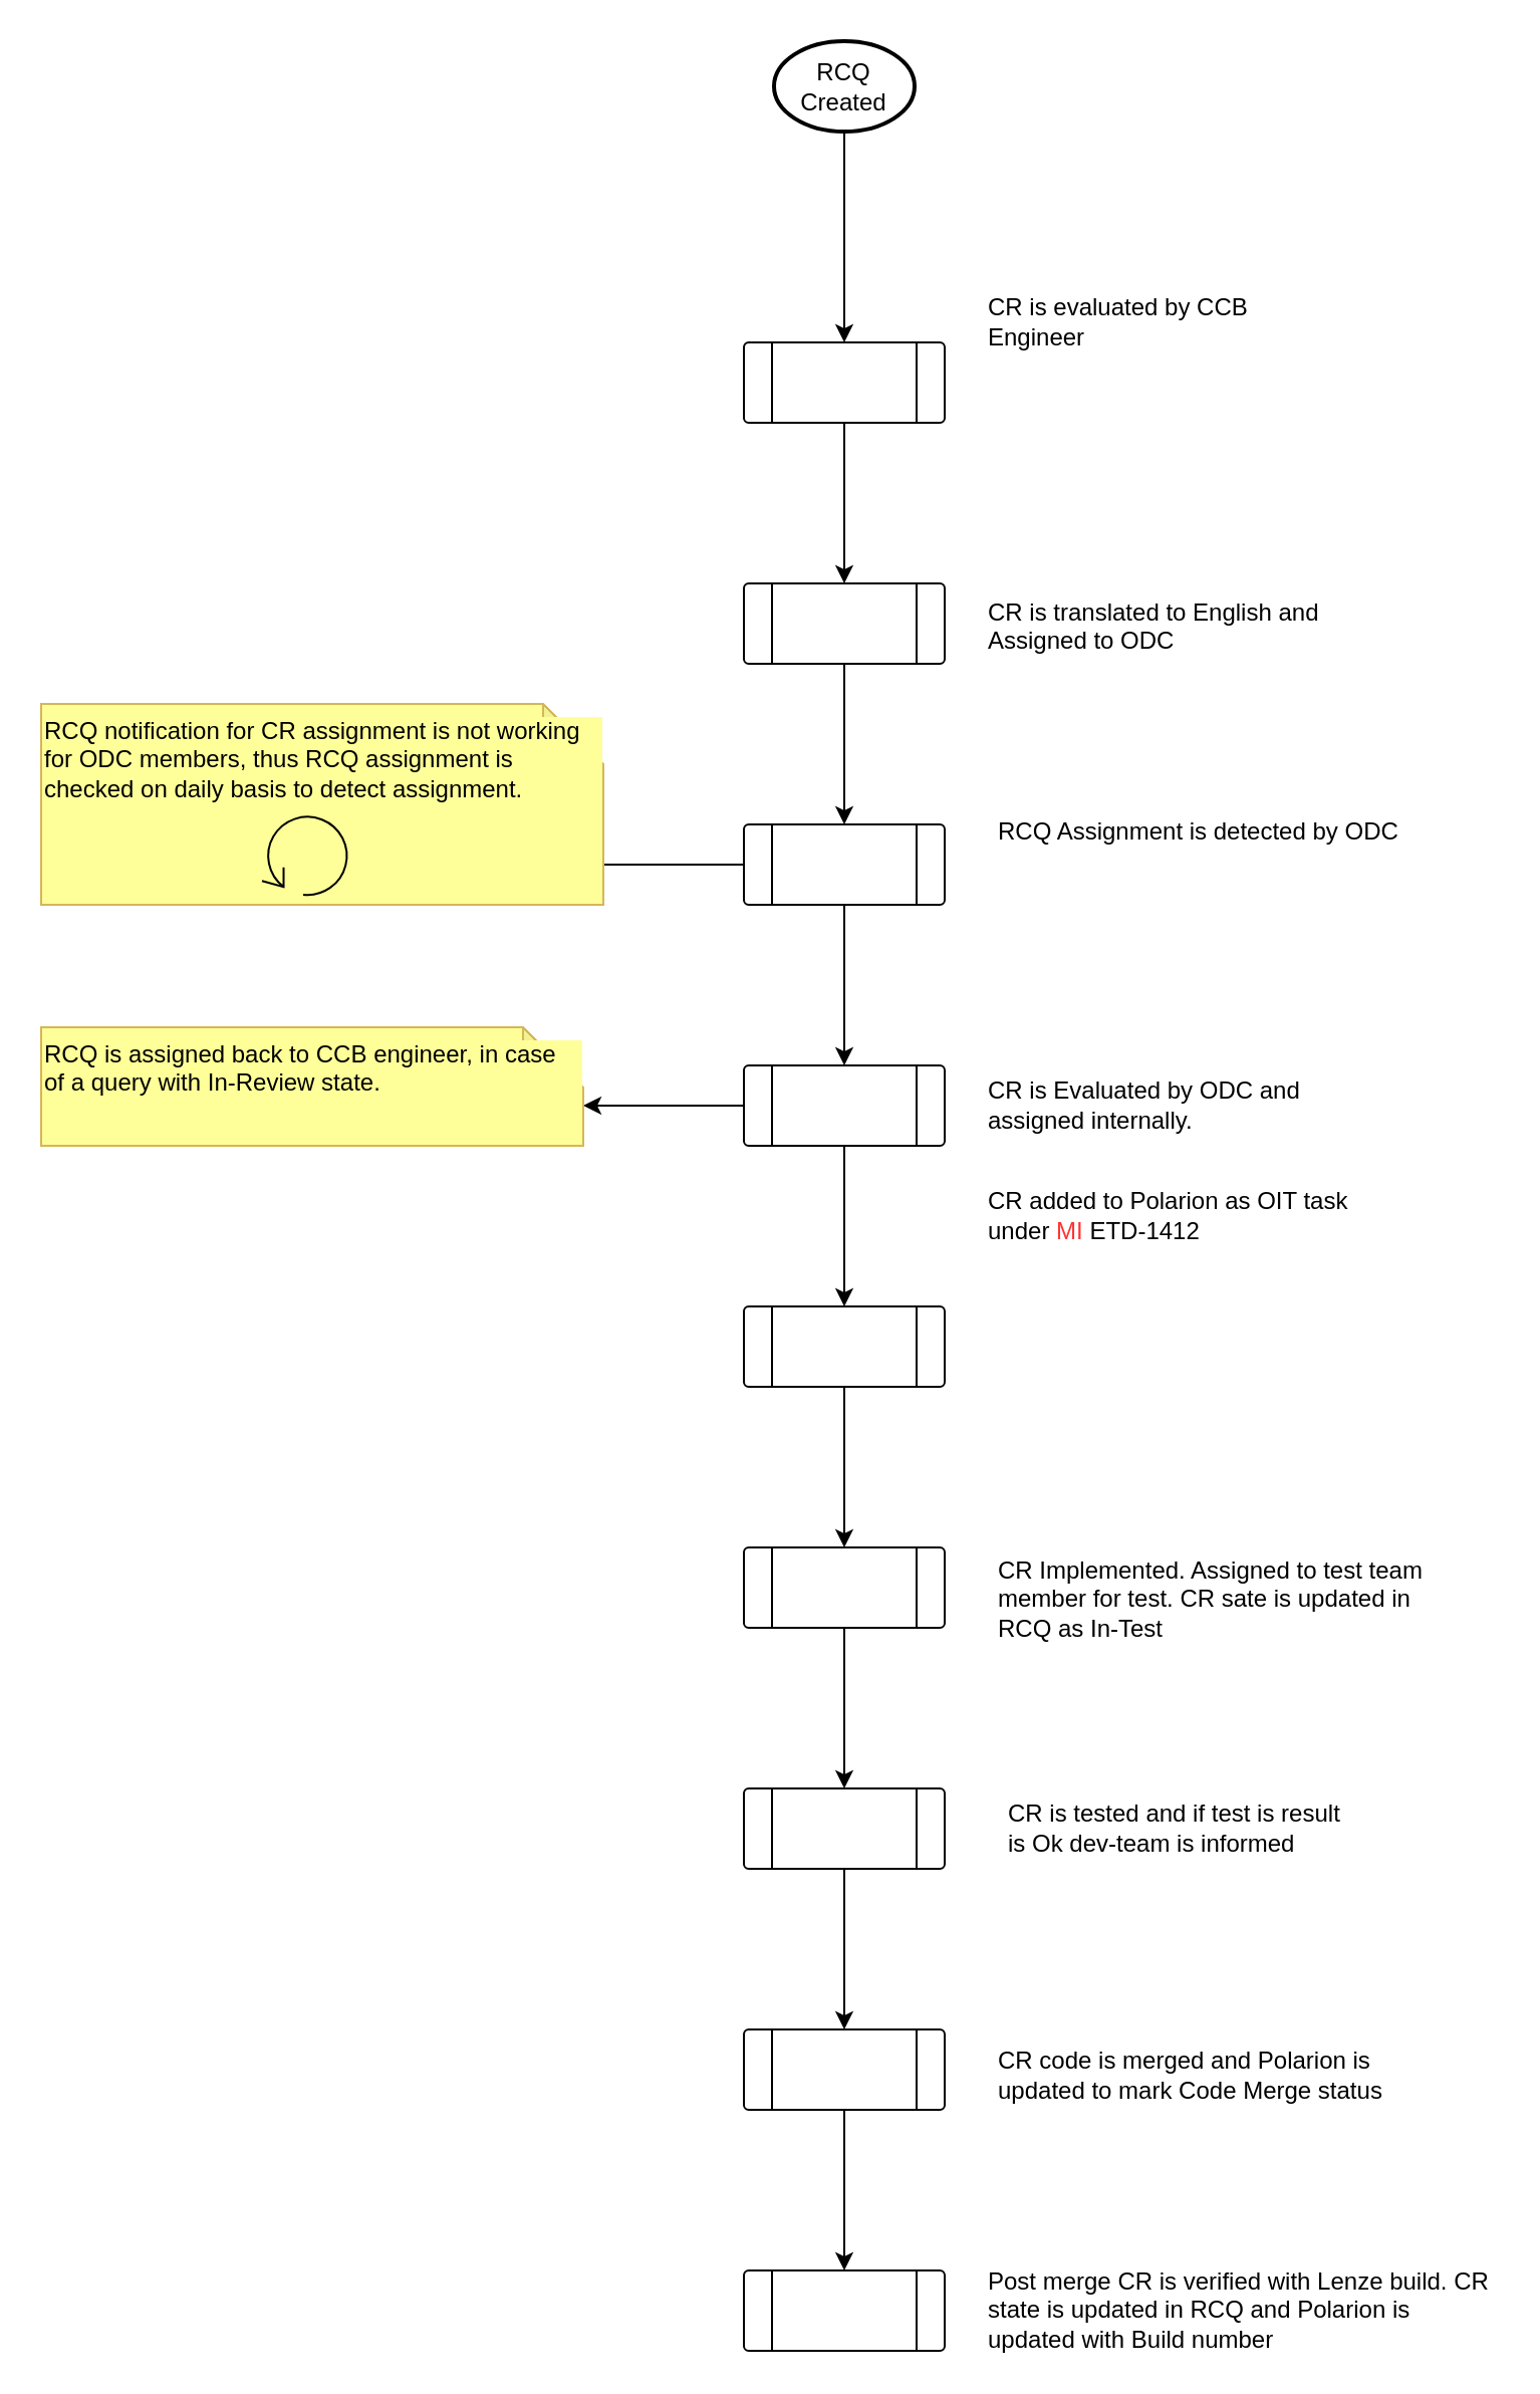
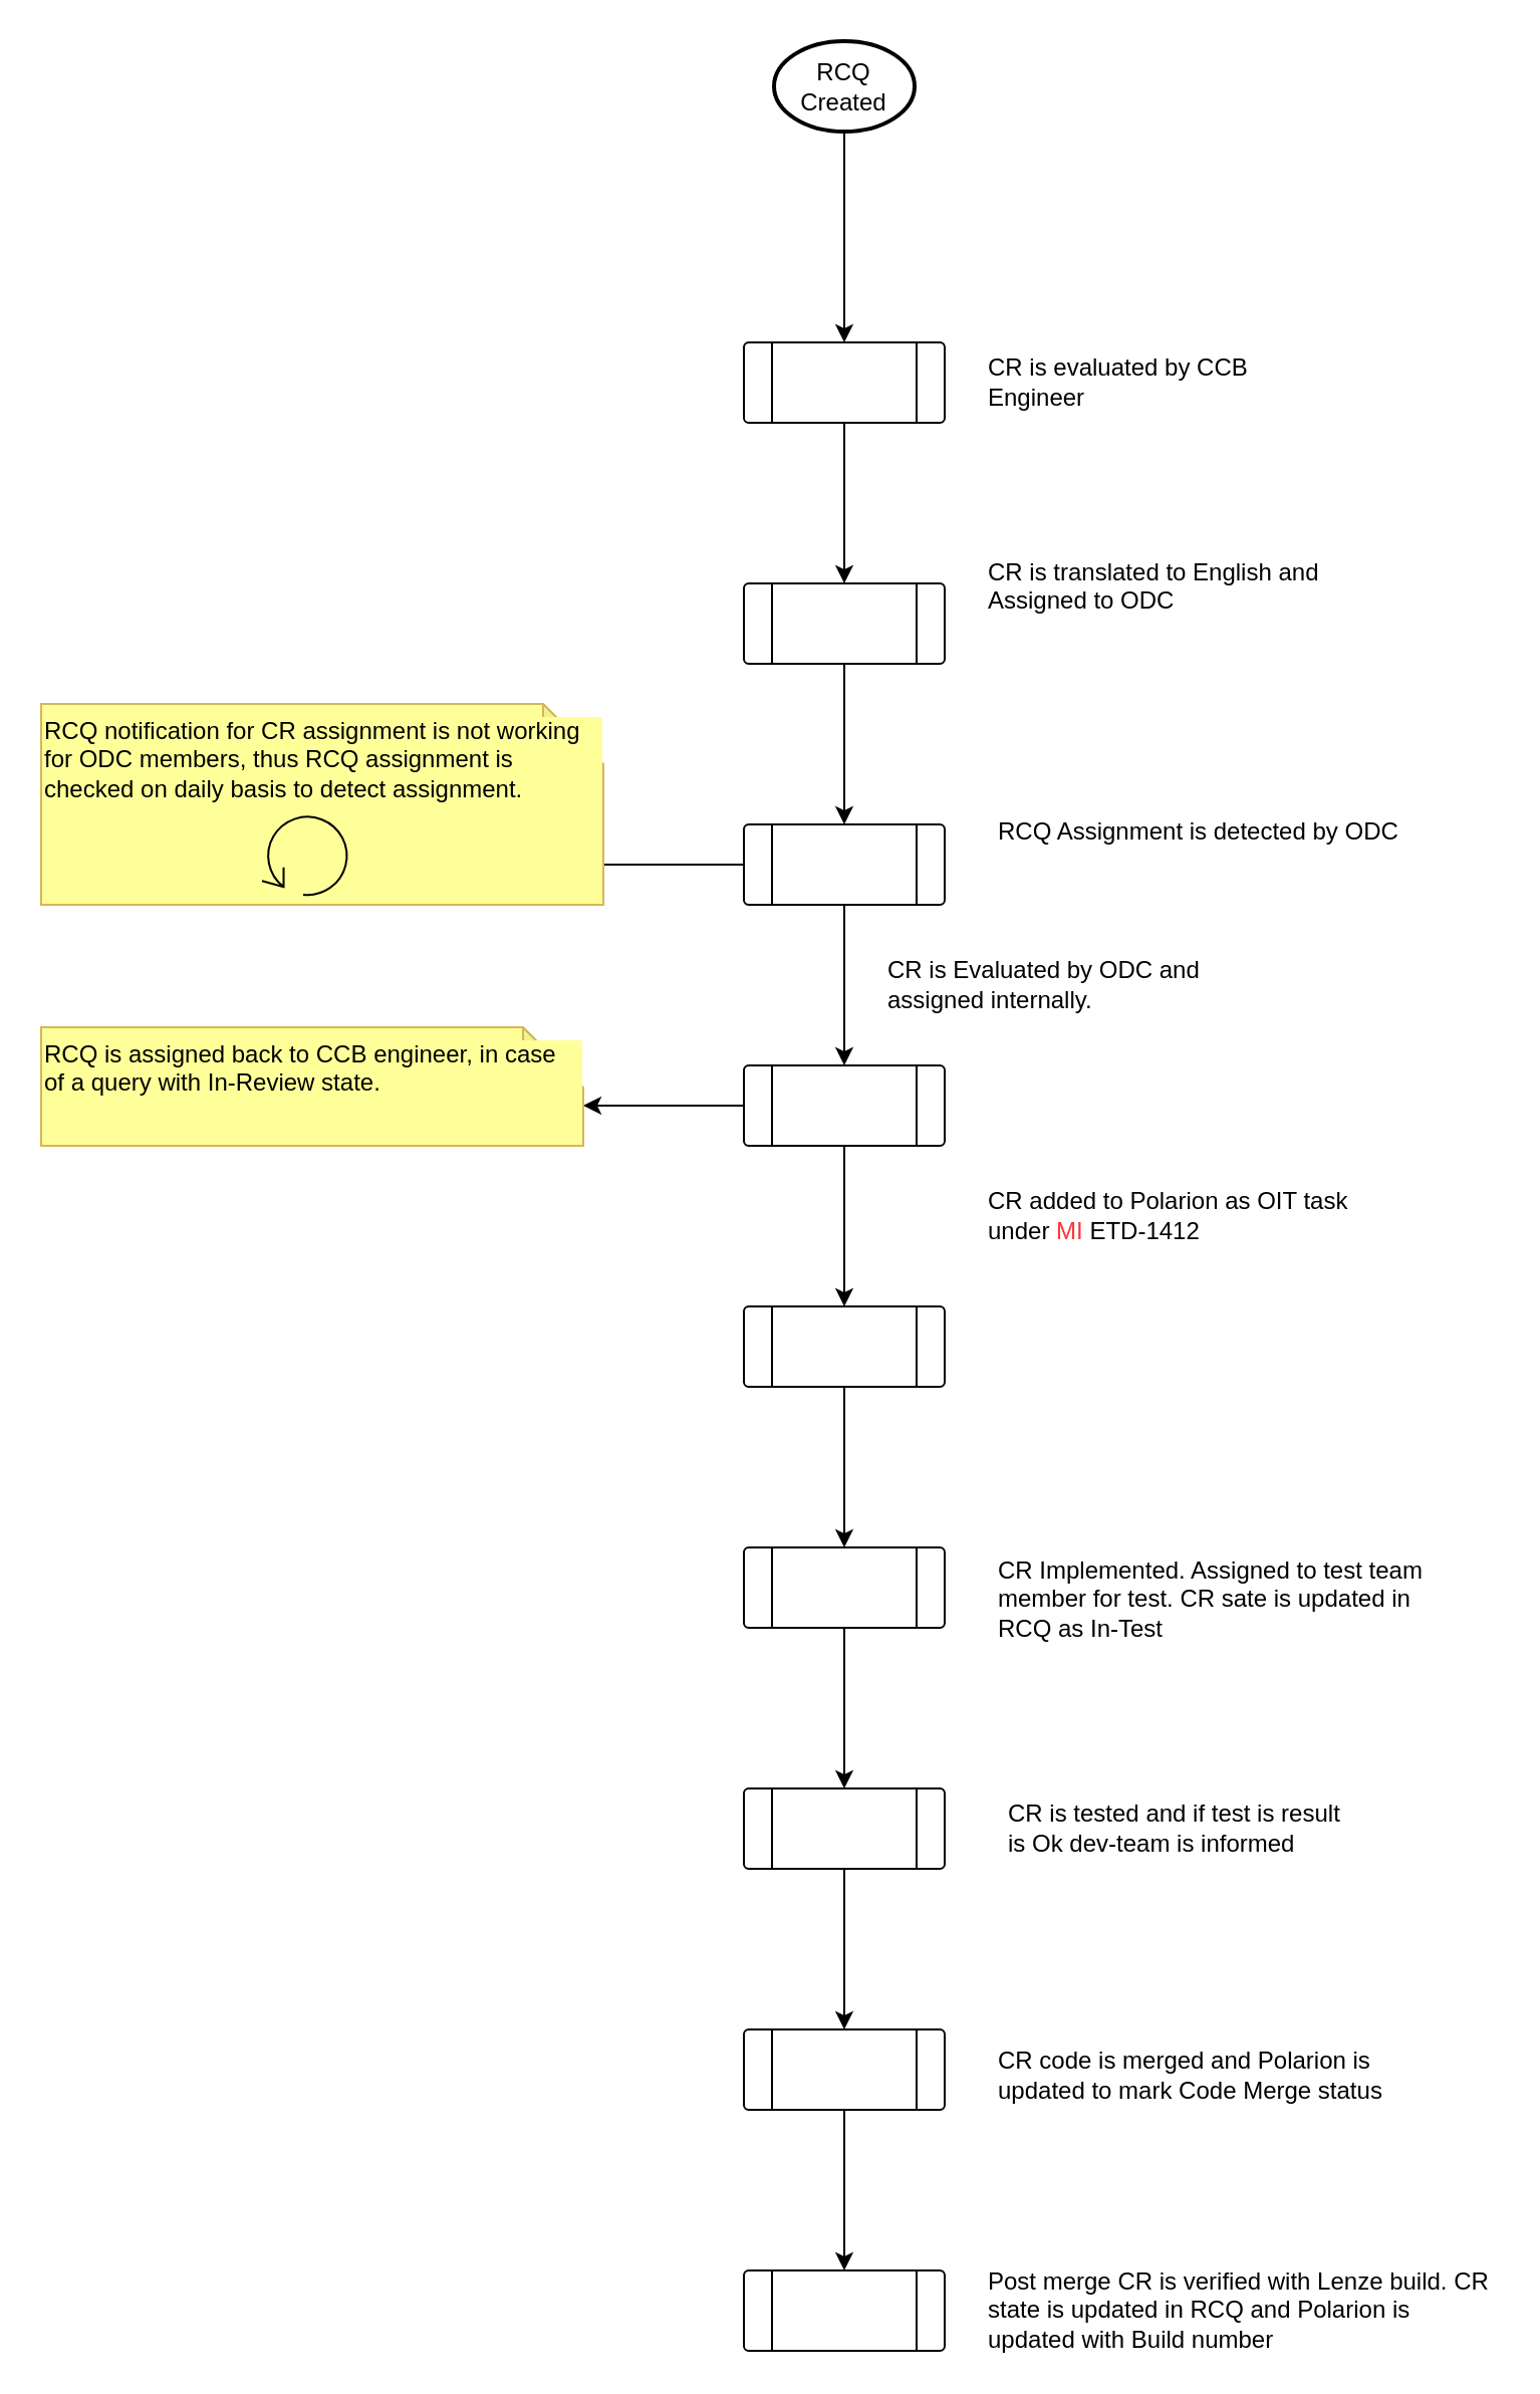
- <mxCell id="23" value="CR is evaluated by CCB Engineer" style="text;html=1;strokeColor=none;fillColor=none;align=left;verticalAlign=middle;whiteSpace=wrap;rounded=0;" vertex="1" parent="1"><mxGeometry x="490" y="150" width="170" height="20" as="geometry" /></mxCell>
+ <mxCell id="23" value="CR is evaluated by CCB Engineer" style="text;html=1;strokeColor=none;fillColor=none;align=left;verticalAlign=middle;whiteSpace=wrap;rounded=0;" vertex="1" parent="1"><mxGeometry x="490" y="180" width="170" height="20" as="geometry" /></mxCell>
- <mxCell id="24" value="CR is translated to English and Assigned to ODC" style="text;html=1;whiteSpace=wrap;" vertex="1" parent="1"><mxGeometry x="490" y="291" width="180" height="30" as="geometry" /></mxCell>
+ <mxCell id="24" value="CR is translated to English and Assigned to ODC" style="text;html=1;whiteSpace=wrap;" vertex="1" parent="1"><mxGeometry x="490" y="271" width="180" height="30" as="geometry" /></mxCell>
- <mxCell id="27" value="CR is Evaluated by ODC and assigned internally." style="text;html=1;strokeColor=none;fillColor=none;align=left;verticalAlign=middle;whiteSpace=wrap;rounded=0;" vertex="1" parent="1"><mxGeometry x="490" y="540" width="190" height="20" as="geometry" /></mxCell>
+ <mxCell id="27" value="CR is Evaluated by ODC and assigned internally." style="text;html=1;strokeColor=none;fillColor=none;align=left;verticalAlign=middle;whiteSpace=wrap;rounded=0;" vertex="1" parent="1"><mxGeometry x="440" y="480" width="190" height="20" as="geometry" /></mxCell>
